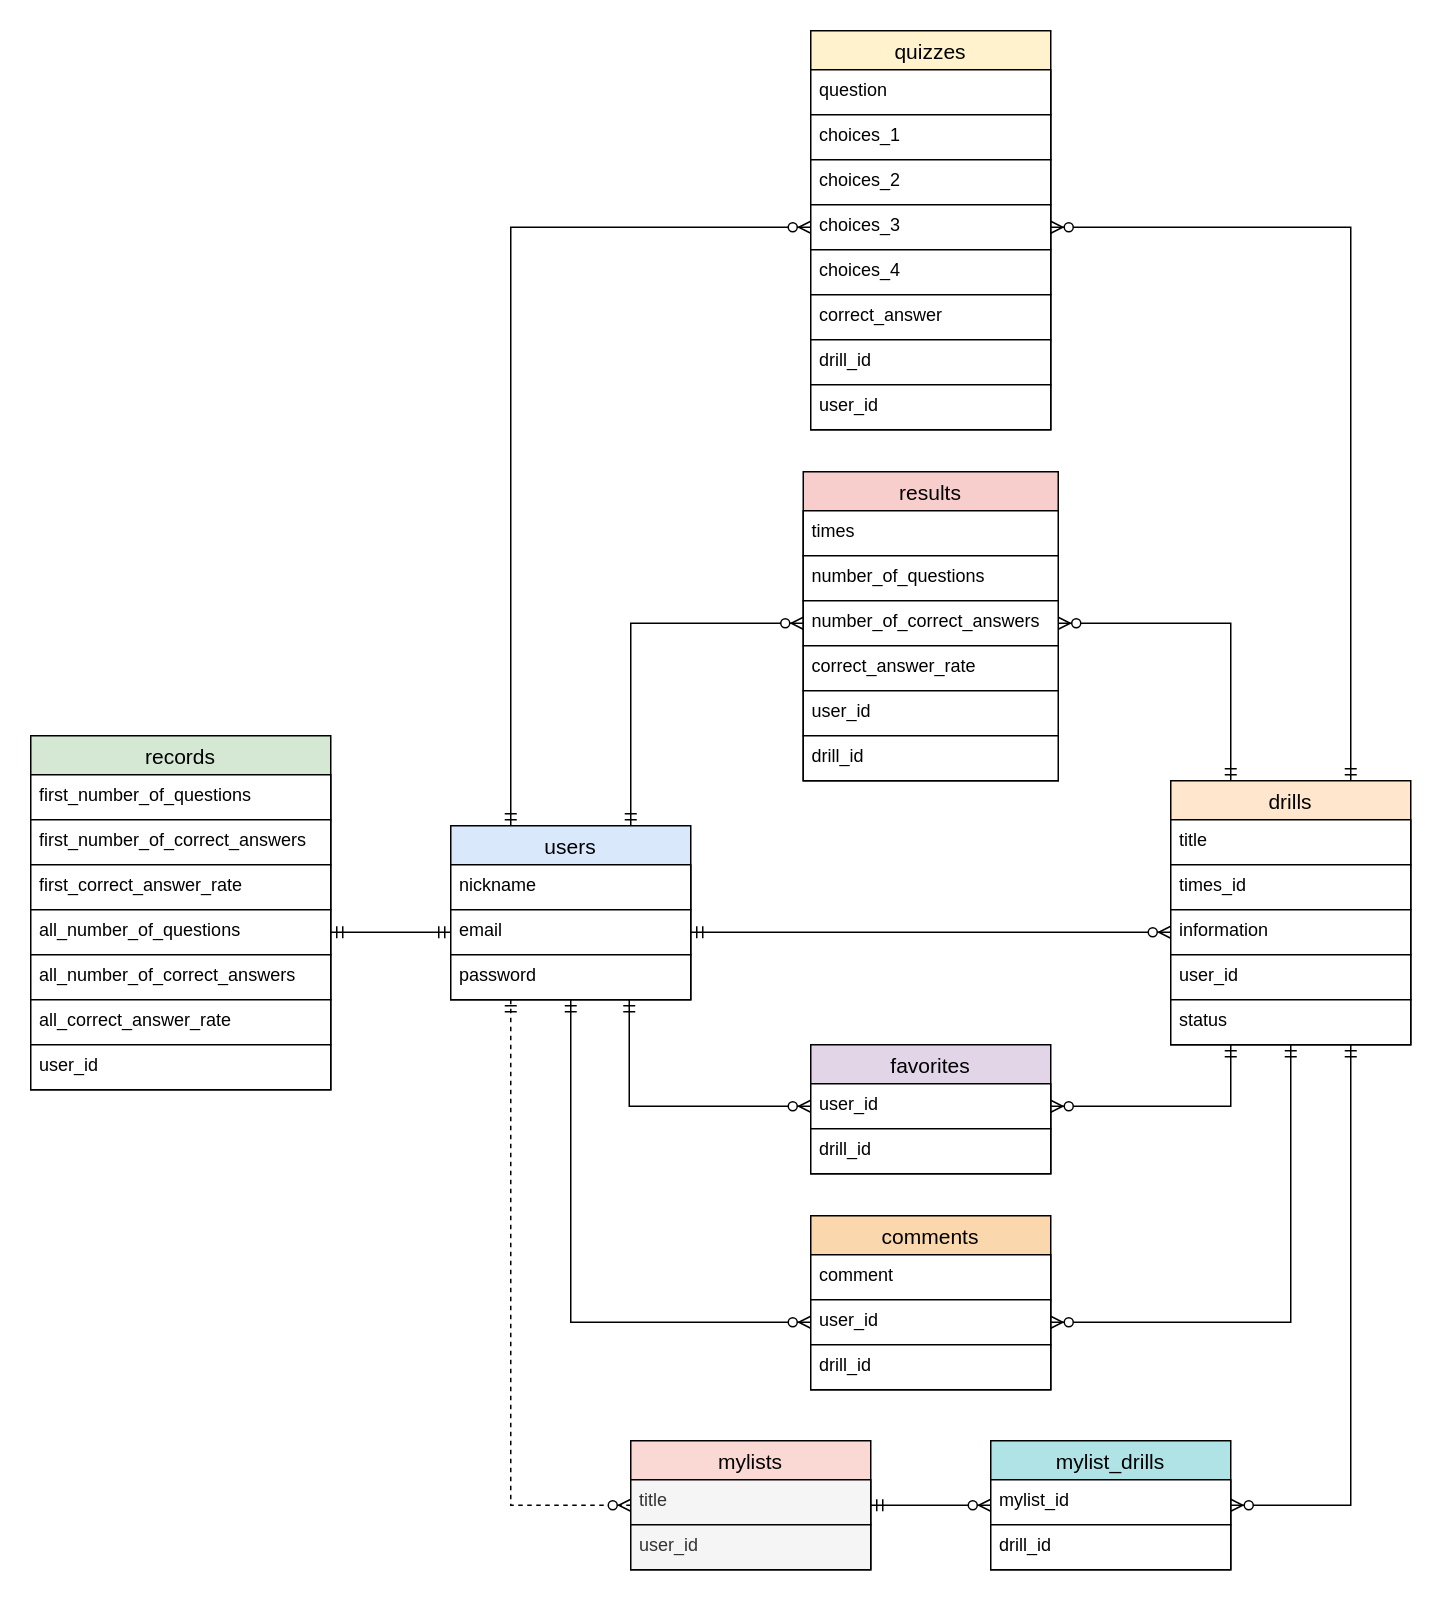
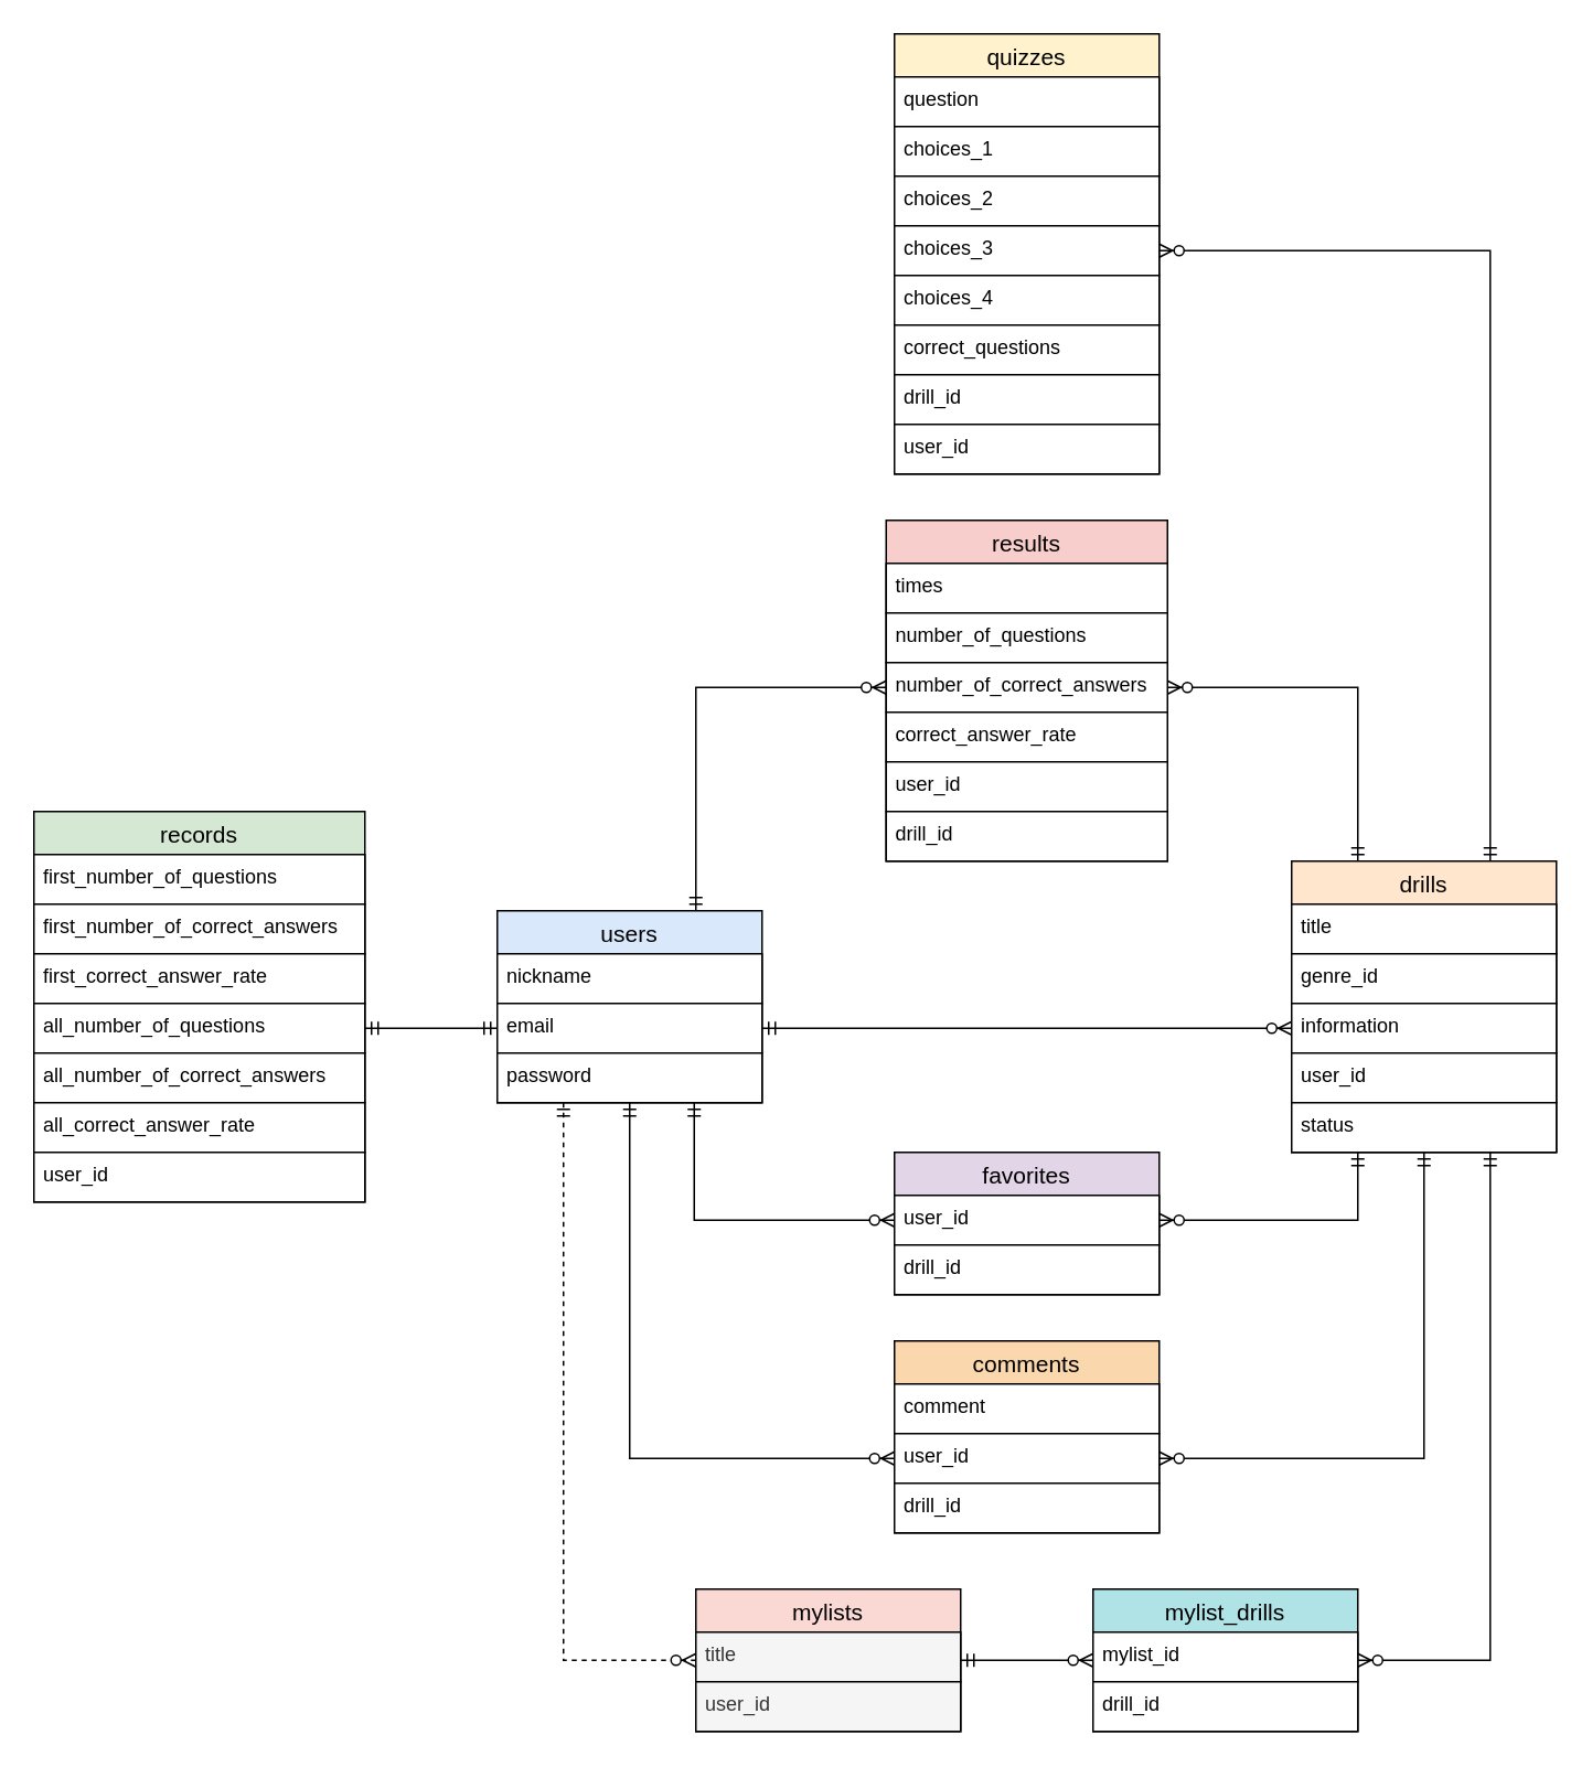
- <mxCell id="27" value="correct_answer" style="text;strokeColor=#000000;fillColor=#FFFFFF;spacingLeft=4;spacingRight=4;overflow=hidden;rotatable=0;points=[[0,0.5],[1,0.5]];portConstraint=eastwest;fontSize=12;fontColor=#000000;" parent="21" vertex="1"><mxGeometry y="176" width="160" height="30" as="geometry" /></mxCell>
+ <mxCell id="27" value="correct_questions" style="text;strokeColor=#000000;fillColor=#FFFFFF;spacingLeft=4;spacingRight=4;overflow=hidden;rotatable=0;points=[[0,0.5],[1,0.5]];portConstraint=eastwest;fontSize=12;fontColor=#000000;" parent="21" vertex="1"><mxGeometry y="176" width="160" height="30" as="geometry" /></mxCell>
- <mxCell id="46" value="" style="fontSize=12;html=1;endArrow=ERzeroToMany;startArrow=ERmandOne;rounded=0;entryX=0;entryY=0.5;entryDx=0;entryDy=0;exitX=0.25;exitY=0;exitDx=0;exitDy=0;edgeStyle=orthogonalEdgeStyle;strokeColor=#000000;fontColor=#000000;" parent="1" source="11" target="25" edge="1"><mxGeometry width="100" height="100" relative="1" as="geometry"><mxPoint x="380" y="550" as="sourcePoint" /><mxPoint x="480" y="450" as="targetPoint" /></mxGeometry></mxCell>
- <mxCell id="17" value="times_id" style="text;strokeColor=#000000;fillColor=#FFFFFF;spacingLeft=4;spacingRight=4;overflow=hidden;rotatable=0;points=[[0,0.5],[1,0.5]];portConstraint=eastwest;fontSize=12;fontColor=#000000;" parent="15" vertex="1"><mxGeometry y="56" width="160" height="30" as="geometry" /></mxCell>
+ <mxCell id="17" value="genre_id" style="text;strokeColor=#000000;fillColor=#FFFFFF;spacingLeft=4;spacingRight=4;overflow=hidden;rotatable=0;points=[[0,0.5],[1,0.5]];portConstraint=eastwest;fontSize=12;fontColor=#000000;" parent="15" vertex="1"><mxGeometry y="56" width="160" height="30" as="geometry" /></mxCell>
